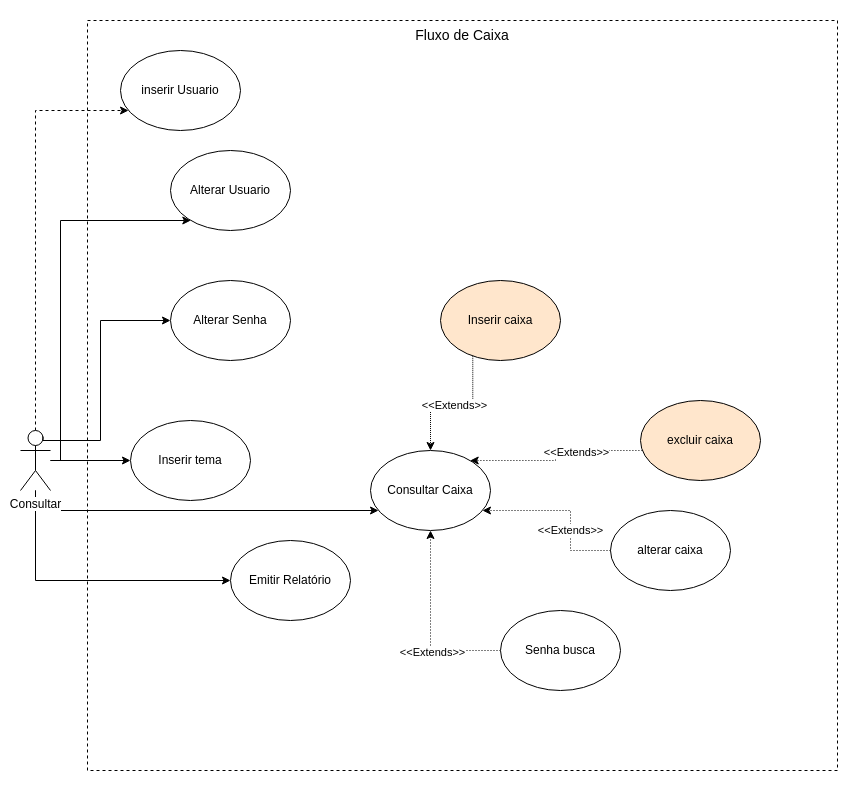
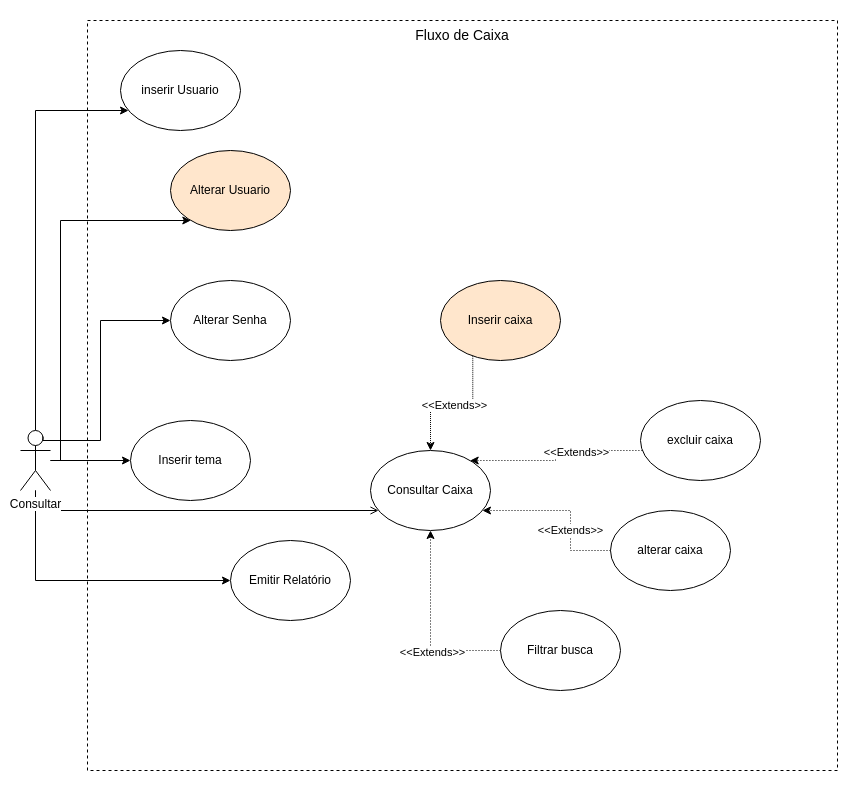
- <mxCell id="25" value="Alterar Usuario" style="ellipse;whiteSpace=wrap;html=1;" vertex="1" parent="1"><mxGeometry x="170" y="150" width="120" height="80" as="geometry" /></mxCell>
+ <mxCell id="25" value="Alterar Usuario" style="ellipse;whiteSpace=wrap;html=1;fillColor=#ffe6cc;" vertex="1" parent="1"><mxGeometry x="170" y="150" width="120" height="80" as="geometry" /></mxCell>
- <mxCell id="3" style="edgeStyle=orthogonalEdgeStyle;rounded=0;orthogonalLoop=1;jettySize=auto;html=1;dashed=1;" parent="1" source="8" target="9" edge="1"><mxGeometry relative="1" as="geometry"><Array as="points"><mxPoint x="35" y="110" /></Array></mxGeometry></mxCell>
+ <mxCell id="3" style="edgeStyle=orthogonalEdgeStyle;rounded=0;orthogonalLoop=1;jettySize=auto;html=1;" parent="1" source="8" target="9" edge="1"><mxGeometry relative="1" as="geometry"><Array as="points"><mxPoint x="35" y="110" /></Array></mxGeometry></mxCell>
- <mxCell id="18" value="excluir caixa" style="ellipse;whiteSpace=wrap;html=1;fillColor=#ffe6cc;" parent="1" vertex="1"><mxGeometry x="640" y="400" width="120" height="80" as="geometry" /></mxCell>
+ <mxCell id="18" value="excluir caixa" style="ellipse;whiteSpace=wrap;html=1;" parent="1" vertex="1"><mxGeometry x="640" y="400" width="120" height="80" as="geometry" /></mxCell>
- <mxCell id="6" style="edgeStyle=orthogonalEdgeStyle;rounded=0;orthogonalLoop=1;jettySize=auto;html=1;" parent="1" source="8" target="13" edge="1"><mxGeometry relative="1" as="geometry"><Array as="points"><mxPoint x="35" y="510" /></Array></mxGeometry></mxCell>
+ <mxCell id="6" style="edgeStyle=orthogonalEdgeStyle;rounded=0;orthogonalLoop=1;jettySize=auto;html=1;endArrow=open;" parent="1" source="8" target="13" edge="1"><mxGeometry relative="1" as="geometry"><Array as="points"><mxPoint x="35" y="510" /></Array></mxGeometry></mxCell>
- <mxCell id="16" value="Senha busca" style="ellipse;whiteSpace=wrap;html=1;" parent="1" vertex="1"><mxGeometry x="500" y="610" width="120" height="80" as="geometry" /></mxCell>
+ <mxCell id="16" value="Filtrar busca" style="ellipse;whiteSpace=wrap;html=1;" parent="1" vertex="1"><mxGeometry x="500" y="610" width="120" height="80" as="geometry" /></mxCell>
